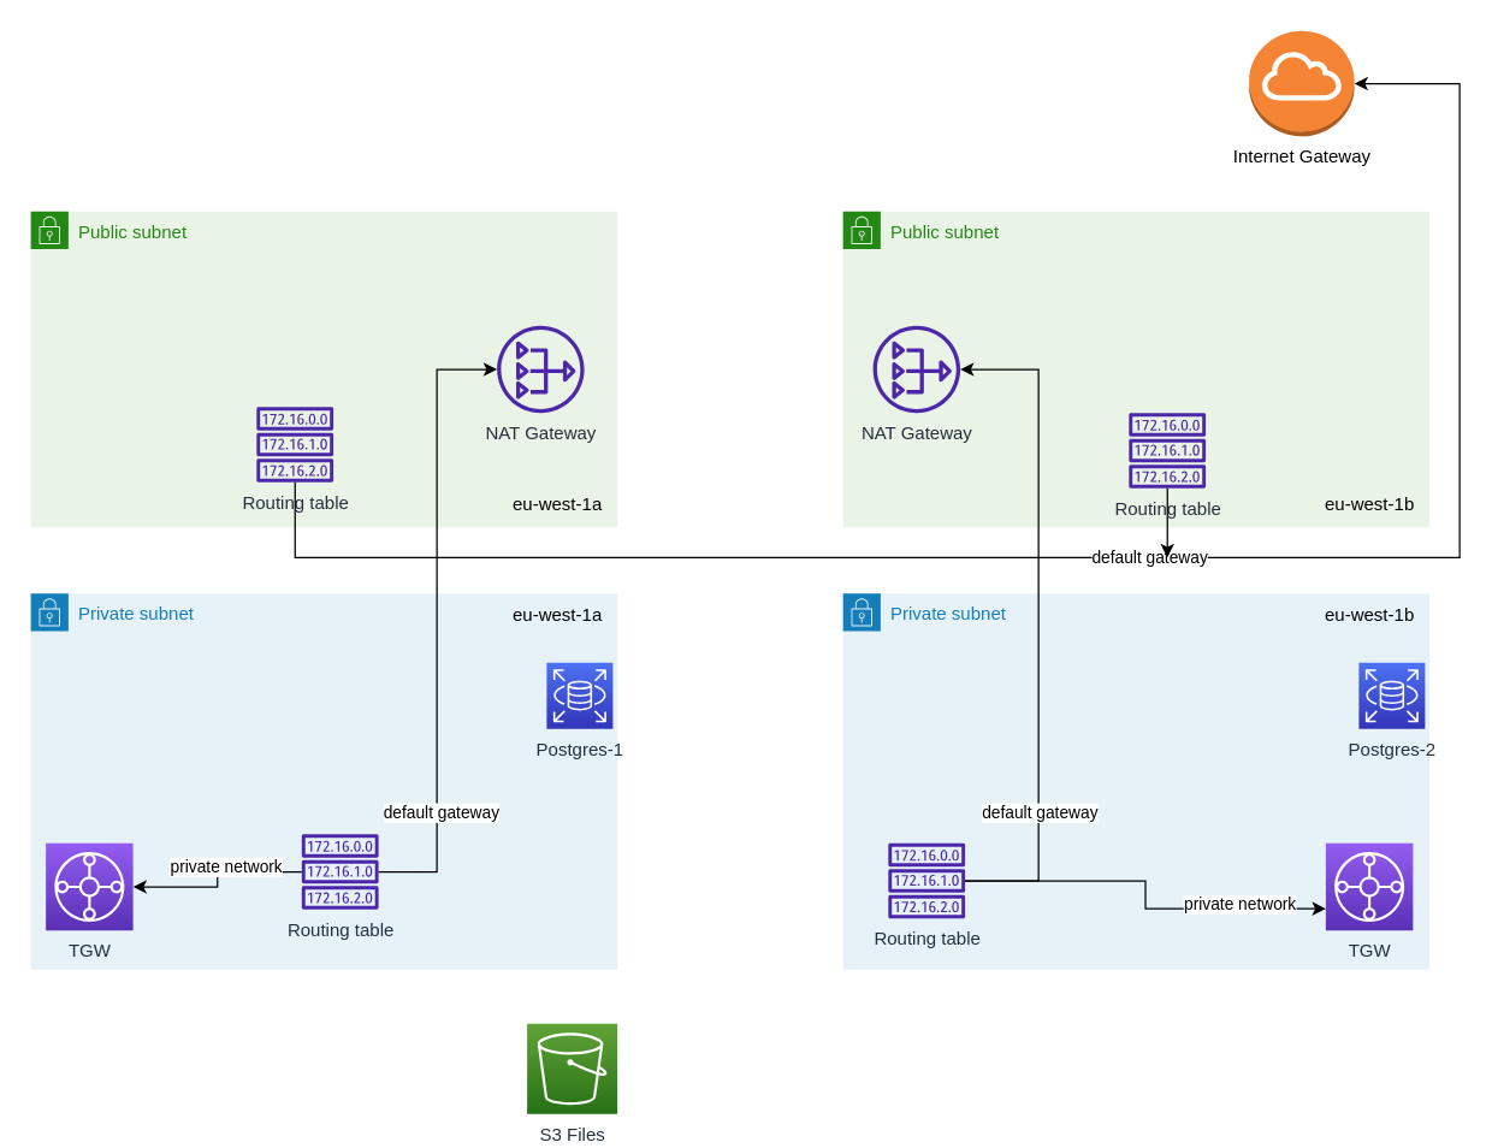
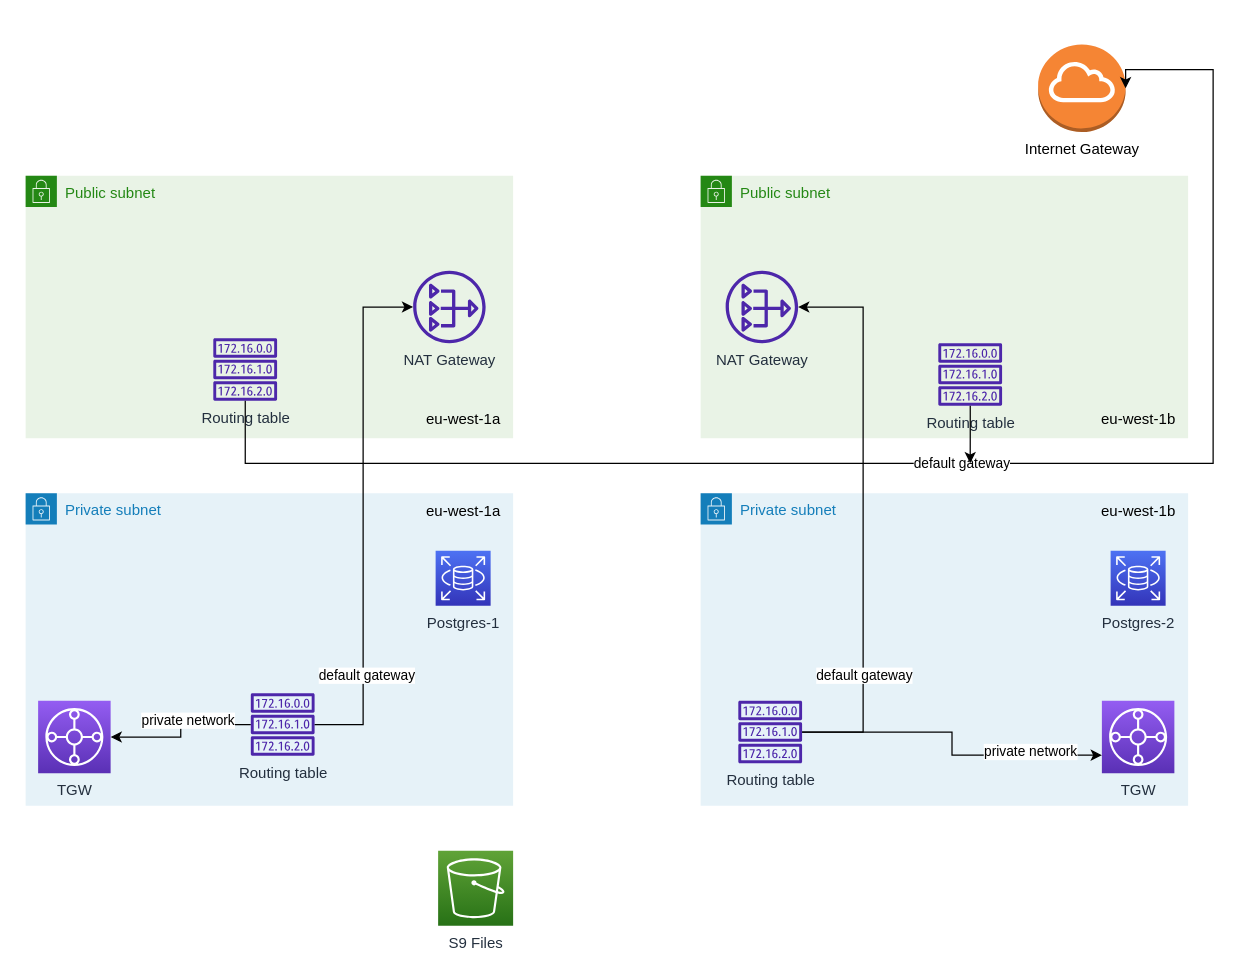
- <mxCell id="24" value="Internet Gateway" style="outlineConnect=0;dashed=0;verticalLabelPosition=bottom;verticalAlign=top;align=center;html=1;shape=mxgraph.aws3.internet_gateway;fillColor=#F58534;gradientColor=none;" parent="1" vertex="1"><mxGeometry x="830" y="20" width="70" height="70" as="geometry" /></mxCell>
+ <mxCell id="24" value="Internet Gateway" style="outlineConnect=0;dashed=0;verticalLabelPosition=bottom;verticalAlign=top;align=center;html=1;shape=mxgraph.aws3.internet_gateway;fillColor=#F58534;gradientColor=none;" parent="1" vertex="1"><mxGeometry x="830" y="35" width="70" height="70" as="geometry" /></mxCell>
- <mxCell id="16" value="Postgres-1" style="sketch=0;points=[[0,0,0],[0.25,0,0],[0.5,0,0],[0.75,0,0],[1,0,0],[0,1,0],[0.25,1,0],[0.5,1,0],[0.75,1,0],[1,1,0],[0,0.25,0],[0,0.5,0],[0,0.75,0],[1,0.25,0],[1,0.5,0],[1,0.75,0]];outlineConnect=0;fontColor=#232F3E;gradientColor=#4D72F3;gradientDirection=north;fillColor=#3334B9;strokeColor=#ffffff;dashed=0;verticalLabelPosition=bottom;verticalAlign=top;align=center;html=1;fontSize=12;fontStyle=0;aspect=fixed;shape=mxgraph.aws4.resourceIcon;resIcon=mxgraph.aws4.rds;" parent="10" vertex="1"><mxGeometry x="343" y="46" width="44" height="44" as="geometry" /></mxCell>
+ <mxCell id="16" value="Postgres-1" style="sketch=0;points=[[0,0,0],[0.25,0,0],[0.5,0,0],[0.75,0,0],[1,0,0],[0,1,0],[0.25,1,0],[0.5,1,0],[0.75,1,0],[1,1,0],[0,0.25,0],[0,0.5,0],[0,0.75,0],[1,0.25,0],[1,0.5,0],[1,0.75,0]];outlineConnect=0;fontColor=#232F3E;gradientColor=#4D72F3;gradientDirection=north;fillColor=#3334B9;strokeColor=#ffffff;dashed=0;verticalLabelPosition=bottom;verticalAlign=top;align=center;html=1;fontSize=12;fontStyle=0;aspect=fixed;shape=mxgraph.aws4.resourceIcon;resIcon=mxgraph.aws4.rds;" parent="10" vertex="1"><mxGeometry x="328" y="46" width="44" height="44" as="geometry" /></mxCell>
- <mxCell id="23" value="Postgres-2" style="sketch=0;points=[[0,0,0],[0.25,0,0],[0.5,0,0],[0.75,0,0],[1,0,0],[0,1,0],[0.25,1,0],[0.5,1,0],[0.75,1,0],[1,1,0],[0,0.25,0],[0,0.5,0],[0,0.75,0],[1,0.25,0],[1,0.5,0],[1,0.75,0]];outlineConnect=0;fontColor=#232F3E;gradientColor=#4D72F3;gradientDirection=north;fillColor=#3334B9;strokeColor=#ffffff;dashed=0;verticalLabelPosition=bottom;verticalAlign=top;align=center;html=1;fontSize=12;fontStyle=0;aspect=fixed;shape=mxgraph.aws4.resourceIcon;resIcon=mxgraph.aws4.rds;" parent="17" vertex="1"><mxGeometry x="343" y="46" width="44" height="44" as="geometry" /></mxCell>
+ <mxCell id="23" value="Postgres-2" style="sketch=0;points=[[0,0,0],[0.25,0,0],[0.5,0,0],[0.75,0,0],[1,0,0],[0,1,0],[0.25,1,0],[0.5,1,0],[0.75,1,0],[1,1,0],[0,0.25,0],[0,0.5,0],[0,0.75,0],[1,0.25,0],[1,0.5,0],[1,0.75,0]];outlineConnect=0;fontColor=#232F3E;gradientColor=#4D72F3;gradientDirection=north;fillColor=#3334B9;strokeColor=#ffffff;dashed=0;verticalLabelPosition=bottom;verticalAlign=top;align=center;html=1;fontSize=12;fontStyle=0;aspect=fixed;shape=mxgraph.aws4.resourceIcon;resIcon=mxgraph.aws4.rds;" parent="17" vertex="1"><mxGeometry x="328" y="46" width="44" height="44" as="geometry" /></mxCell>
- <mxCell id="32" value="S3 Files" style="sketch=0;points=[[0,0,0],[0.25,0,0],[0.5,0,0],[0.75,0,0],[1,0,0],[0,1,0],[0.25,1,0],[0.5,1,0],[0.75,1,0],[1,1,0],[0,0.25,0],[0,0.5,0],[0,0.75,0],[1,0.25,0],[1,0.5,0],[1,0.75,0]];outlineConnect=0;fontColor=#232F3E;gradientColor=#60A337;gradientDirection=north;fillColor=#277116;strokeColor=#ffffff;dashed=0;verticalLabelPosition=bottom;verticalAlign=top;align=center;html=1;fontSize=12;fontStyle=0;aspect=fixed;shape=mxgraph.aws4.resourceIcon;resIcon=mxgraph.aws4.s3;" parent="1" vertex="1"><mxGeometry x="350" y="680" width="60" height="60" as="geometry" /></mxCell>
+ <mxCell id="32" value="S9 Files" style="sketch=0;points=[[0,0,0],[0.25,0,0],[0.5,0,0],[0.75,0,0],[1,0,0],[0,1,0],[0.25,1,0],[0.5,1,0],[0.75,1,0],[1,1,0],[0,0.25,0],[0,0.5,0],[0,0.75,0],[1,0.25,0],[1,0.5,0],[1,0.75,0]];outlineConnect=0;fontColor=#232F3E;gradientColor=#60A337;gradientDirection=north;fillColor=#277116;strokeColor=#ffffff;dashed=0;verticalLabelPosition=bottom;verticalAlign=top;align=center;html=1;fontSize=12;fontStyle=0;aspect=fixed;shape=mxgraph.aws4.resourceIcon;resIcon=mxgraph.aws4.s3;" parent="1" vertex="1"><mxGeometry x="350" y="680" width="60" height="60" as="geometry" /></mxCell>
